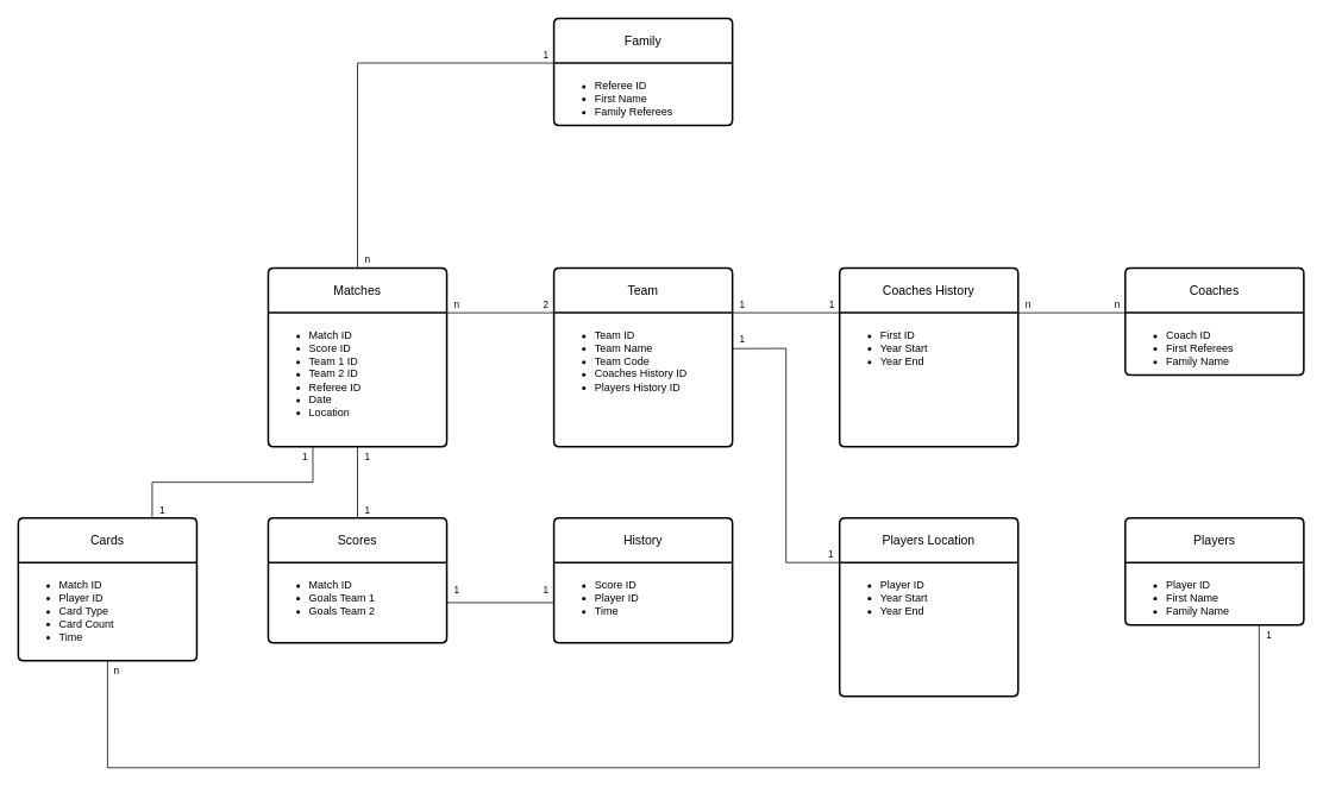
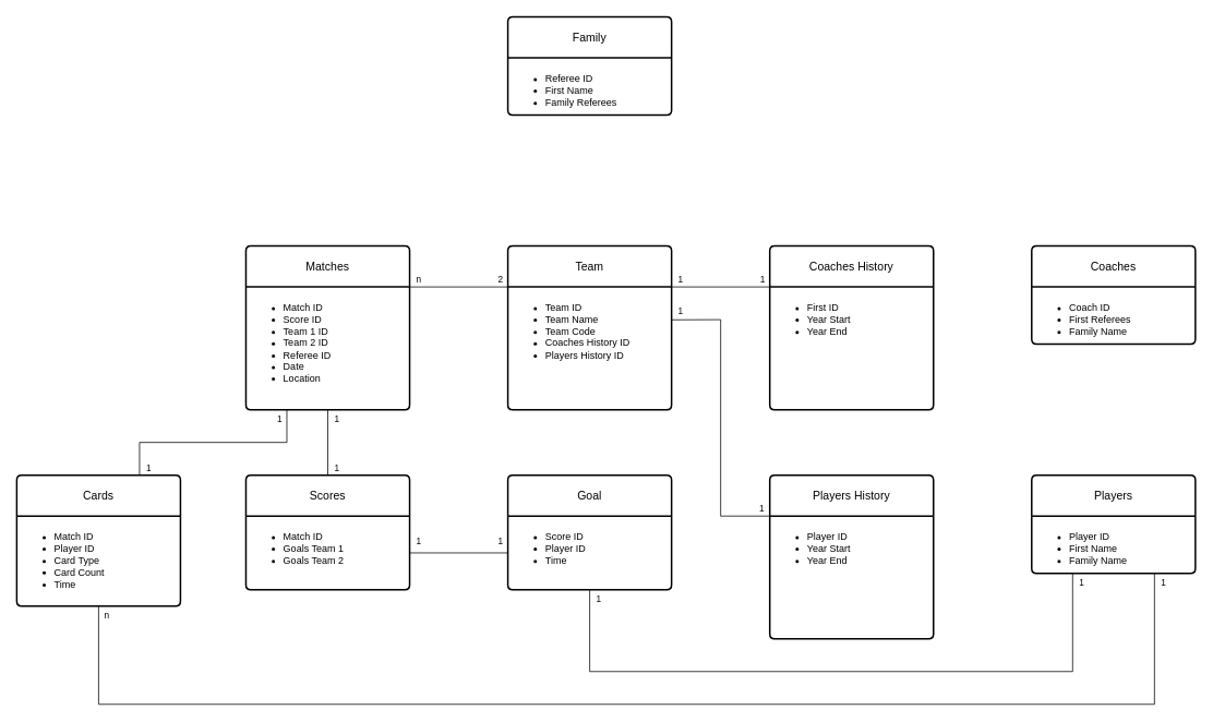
- <mxCell id="49" value="" style="endArrow=none;html=1;rounded=0;entryX=0;entryY=0;entryDx=0;entryDy=0;exitX=0.5;exitY=0;exitDx=0;exitDy=0;" edge="1" parent="1" source="21" target="48"><mxGeometry width="50" height="50" relative="1" as="geometry"><mxPoint x="820" y="70" as="sourcePoint" /><mxPoint x="970" y="60" as="targetPoint" /><Array as="points"><mxPoint x="400" y="70" /></Array></mxGeometry></mxCell>
- <mxCell id="50" value="n" style="edgeLabel;html=1;align=center;verticalAlign=middle;resizable=0;points=[];" vertex="1" connectable="0" parent="49"><mxGeometry x="-0.174" y="1" relative="1" as="geometry"><mxPoint x="11" y="176" as="offset" /></mxGeometry></mxCell>
- <mxCell id="51" value="1" style="edgeLabel;html=1;align=center;verticalAlign=middle;resizable=0;points=[];" vertex="1" connectable="0" parent="49"><mxGeometry x="0.729" relative="1" as="geometry"><mxPoint x="51" y="-10" as="offset" /></mxGeometry></mxCell>
- <mxCell id="11" value="" style="endArrow=none;html=1;rounded=0;entryX=0;entryY=0;entryDx=0;entryDy=0;exitX=1;exitY=0;exitDx=0;exitDy=0;" edge="1" parent="1" target="10" source="5"><mxGeometry width="50" height="50" relative="1" as="geometry"><mxPoint x="1180" y="380" as="sourcePoint" /><mxPoint x="1290" y="340" as="targetPoint" /></mxGeometry></mxCell>
- <mxCell id="12" value="n" style="edgeLabel;html=1;align=center;verticalAlign=middle;resizable=0;points=[];" vertex="1" connectable="0" parent="11"><mxGeometry x="-0.174" y="1" relative="1" as="geometry"><mxPoint x="-40" y="-9" as="offset" /></mxGeometry></mxCell>
- <mxCell id="13" value="n" style="edgeLabel;html=1;align=center;verticalAlign=middle;resizable=0;points=[];" vertex="1" connectable="0" parent="11"><mxGeometry x="0.729" relative="1" as="geometry"><mxPoint x="6" y="-10" as="offset" /></mxGeometry></mxCell>
- <mxCell id="31" value="History" style="swimlane;childLayout=stackLayout;horizontal=1;startSize=50;horizontalStack=0;rounded=1;fontSize=14;fontStyle=0;strokeWidth=2;resizeParent=0;resizeLast=1;shadow=0;dashed=0;align=center;arcSize=4;whiteSpace=wrap;html=1;" vertex="1" parent="1"><mxGeometry x="620" y="580" width="200" height="140" as="geometry"><mxRectangle x="360" y="400" width="140" height="50" as="alternateBounds" /></mxGeometry></mxCell>
+ <mxCell id="31" value="Goal" style="swimlane;childLayout=stackLayout;horizontal=1;startSize=50;horizontalStack=0;rounded=1;fontSize=14;fontStyle=0;strokeWidth=2;resizeParent=0;resizeLast=1;shadow=0;dashed=0;align=center;arcSize=4;whiteSpace=wrap;html=1;" vertex="1" parent="1"><mxGeometry x="620" y="580" width="200" height="140" as="geometry"><mxRectangle x="360" y="400" width="140" height="50" as="alternateBounds" /></mxGeometry></mxCell>
- <mxCell id="14" value="Players Location" style="swimlane;childLayout=stackLayout;horizontal=1;startSize=50;horizontalStack=0;rounded=1;fontSize=14;fontStyle=0;strokeWidth=2;resizeParent=0;resizeLast=1;shadow=0;dashed=0;align=center;arcSize=4;whiteSpace=wrap;html=1;" vertex="1" parent="1"><mxGeometry x="940" y="580" width="200" height="200" as="geometry"><mxRectangle x="360" y="400" width="140" height="50" as="alternateBounds" /></mxGeometry></mxCell>
+ <mxCell id="14" value="Players History" style="swimlane;childLayout=stackLayout;horizontal=1;startSize=50;horizontalStack=0;rounded=1;fontSize=14;fontStyle=0;strokeWidth=2;resizeParent=0;resizeLast=1;shadow=0;dashed=0;align=center;arcSize=4;whiteSpace=wrap;html=1;" vertex="1" parent="1"><mxGeometry x="940" y="580" width="200" height="200" as="geometry"><mxRectangle x="360" y="400" width="140" height="50" as="alternateBounds" /></mxGeometry></mxCell>
+ <mxCell id="36" value="" style="endArrow=none;html=1;rounded=0;exitX=0.5;exitY=1;exitDx=0;exitDy=0;entryX=0.25;entryY=1;entryDx=0;entryDy=0;" edge="1" parent="1" source="32" target="20"><mxGeometry width="50" height="50" relative="1" as="geometry"><mxPoint x="870" y="800" as="sourcePoint" /><mxPoint x="990" y="1042" as="targetPoint" /><Array as="points"><mxPoint x="720" y="820" /><mxPoint x="1310" y="820" /></Array></mxGeometry></mxCell>
+ <mxCell id="37" value="1" style="edgeLabel;html=1;align=center;verticalAlign=middle;resizable=0;points=[];" vertex="1" connectable="0" parent="36"><mxGeometry x="-0.174" y="1" relative="1" as="geometry"><mxPoint x="-225" y="-89" as="offset" /></mxGeometry></mxCell>
+ <mxCell id="38" value="1" style="edgeLabel;html=1;align=center;verticalAlign=middle;resizable=0;points=[];" vertex="1" connectable="0" parent="36"><mxGeometry x="0.729" relative="1" as="geometry"><mxPoint x="10" y="-100" as="offset" /></mxGeometry></mxCell>
